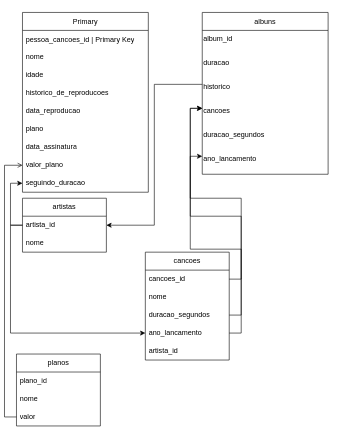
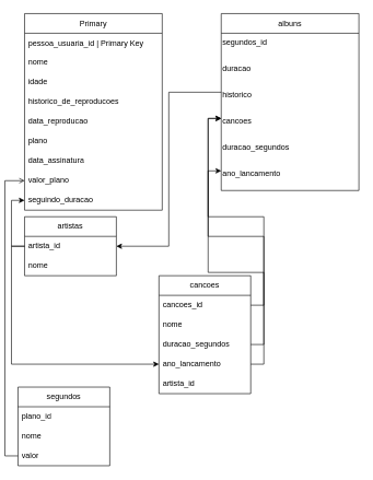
- <mxCell id="3" value="pessoa_cancoes_id&amp;nbsp;| Primary Key" style="text;strokeColor=none;fillColor=none;align=left;verticalAlign=middle;spacingLeft=4;spacingRight=4;overflow=hidden;points=[[0,0.5],[1,0.5]];portConstraint=eastwest;rotatable=0;whiteSpace=wrap;html=1;" vertex="1" parent="2"><mxGeometry y="30" width="210" height="30" as="geometry" /></mxCell>
+ <mxCell id="3" value="pessoa_usuaria_id&amp;nbsp;| Primary Key" style="text;strokeColor=none;fillColor=none;align=left;verticalAlign=middle;spacingLeft=4;spacingRight=4;overflow=hidden;points=[[0,0.5],[1,0.5]];portConstraint=eastwest;rotatable=0;whiteSpace=wrap;html=1;" vertex="1" parent="2"><mxGeometry y="30" width="210" height="30" as="geometry" /></mxCell>
- <mxCell id="13" value="album_id" style="text;whiteSpace=wrap;html=1;" vertex="1" parent="12"><mxGeometry y="30" width="210" height="40" as="geometry" /></mxCell>
+ <mxCell id="13" value="segundos_id" style="text;whiteSpace=wrap;html=1;" vertex="1" parent="12"><mxGeometry y="30" width="210" height="40" as="geometry" /></mxCell>
- <mxCell id="22" value="planos" style="swimlane;fontStyle=0;childLayout=stackLayout;horizontal=1;startSize=30;horizontalStack=0;resizeParent=1;resizeParentMax=0;resizeLast=0;collapsible=1;marginBottom=0;whiteSpace=wrap;html=1;" vertex="1" parent="1"><mxGeometry x="20" y="590" width="140" height="120" as="geometry" /></mxCell>
+ <mxCell id="22" value="segundos" style="swimlane;fontStyle=0;childLayout=stackLayout;horizontal=1;startSize=30;horizontalStack=0;resizeParent=1;resizeParentMax=0;resizeLast=0;collapsible=1;marginBottom=0;whiteSpace=wrap;html=1;" vertex="1" parent="1"><mxGeometry x="20" y="590" width="140" height="120" as="geometry" /></mxCell>
